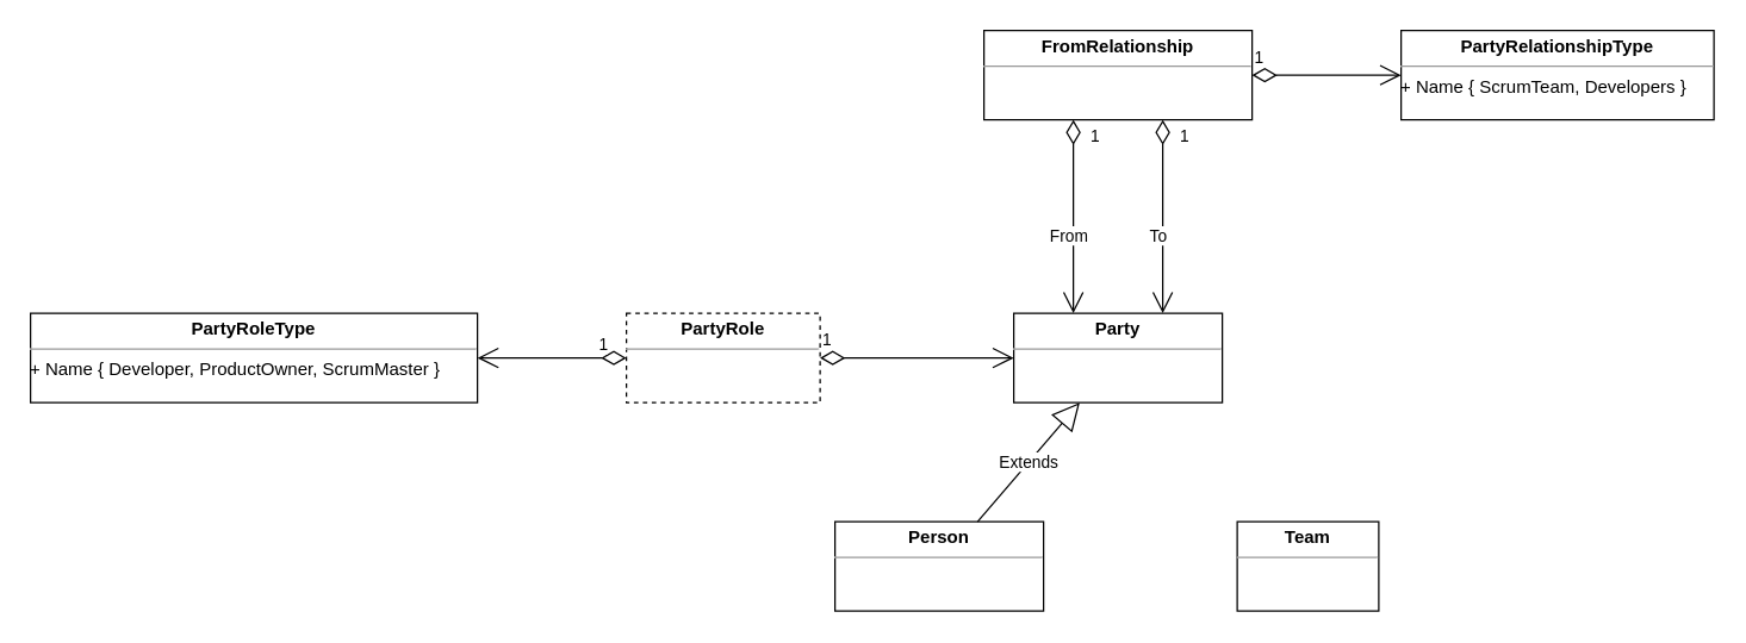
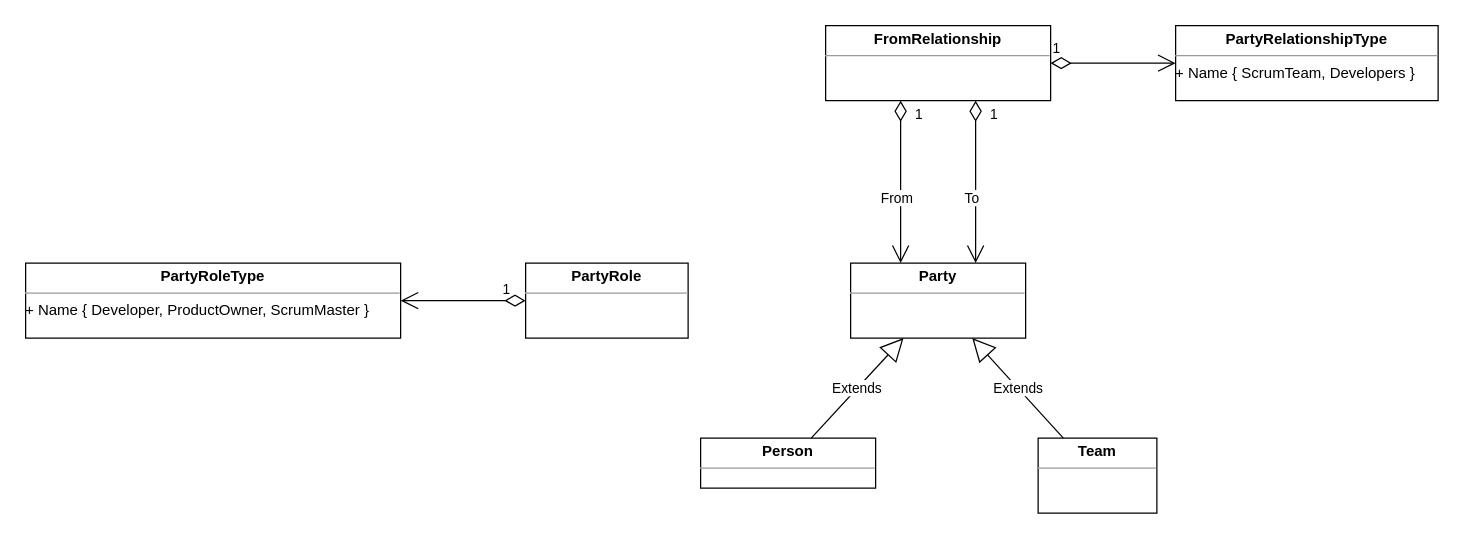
- <mxCell id="7" value="&lt;p style=&quot;margin: 0px ; margin-top: 4px ; text-align: center&quot;&gt;&lt;b&gt;PartyRole&lt;/b&gt;&lt;/p&gt;&lt;hr size=&quot;1&quot;&gt;&lt;div style=&quot;height: 2px&quot;&gt;&lt;br&gt;&lt;/div&gt;" style="verticalAlign=top;align=left;overflow=fill;fontSize=12;fontFamily=Helvetica;html=1;dashed=1;" vertex="1" parent="1"><mxGeometry x="420" y="210" width="130" height="60" as="geometry" /></mxCell>
+ <mxCell id="7" value="&lt;p style=&quot;margin: 0px ; margin-top: 4px ; text-align: center&quot;&gt;&lt;b&gt;PartyRole&lt;/b&gt;&lt;/p&gt;&lt;hr size=&quot;1&quot;&gt;&lt;div style=&quot;height: 2px&quot;&gt;&lt;br&gt;&lt;/div&gt;" style="verticalAlign=top;align=left;overflow=fill;fontSize=12;fontFamily=Helvetica;html=1;" vertex="1" parent="1"><mxGeometry x="420" y="210" width="130" height="60" as="geometry" /></mxCell>
- <mxCell id="8" value="1" style="endArrow=open;html=1;endSize=12;startArrow=diamondThin;startSize=14;startFill=0;edgeStyle=orthogonalEdgeStyle;align=left;verticalAlign=bottom;exitX=1;exitY=0.5;exitDx=0;exitDy=0;" edge="1" parent="1" source="7" target="2"><mxGeometry x="-1" y="3" relative="1" as="geometry"><mxPoint x="410" y="310" as="sourcePoint" /><mxPoint x="570" y="310" as="targetPoint" /></mxGeometry></mxCell>
+ <mxCell id="6" value="Extends" style="endArrow=block;endSize=16;endFill=0;html=1;" edge="1" parent="1" source="5" target="2"><mxGeometry width="160" relative="1" as="geometry"><mxPoint x="665.714" y="360" as="sourcePoint" /><mxPoint x="734.286" y="280" as="targetPoint" /></mxGeometry></mxCell>
- <mxCell id="3" value="&lt;p style=&quot;margin: 0px ; margin-top: 4px ; text-align: center&quot;&gt;&lt;b&gt;Person&lt;/b&gt;&lt;/p&gt;&lt;hr size=&quot;1&quot;&gt;&lt;div style=&quot;height: 2px&quot;&gt;&lt;/div&gt;" style="verticalAlign=top;align=left;overflow=fill;fontSize=12;fontFamily=Helvetica;html=1;" vertex="1" parent="1"><mxGeometry x="560" y="350" width="140" height="60" as="geometry" /></mxCell>
+ <mxCell id="3" value="&lt;p style=&quot;margin: 0px ; margin-top: 4px ; text-align: center&quot;&gt;&lt;b&gt;Person&lt;/b&gt;&lt;/p&gt;&lt;hr size=&quot;1&quot;&gt;&lt;div style=&quot;height: 2px&quot;&gt;&lt;/div&gt;" style="verticalAlign=top;align=left;overflow=fill;fontSize=12;fontFamily=Helvetica;html=1;" vertex="1" parent="1"><mxGeometry x="560" y="350" width="140" height="40" as="geometry" /></mxCell>
